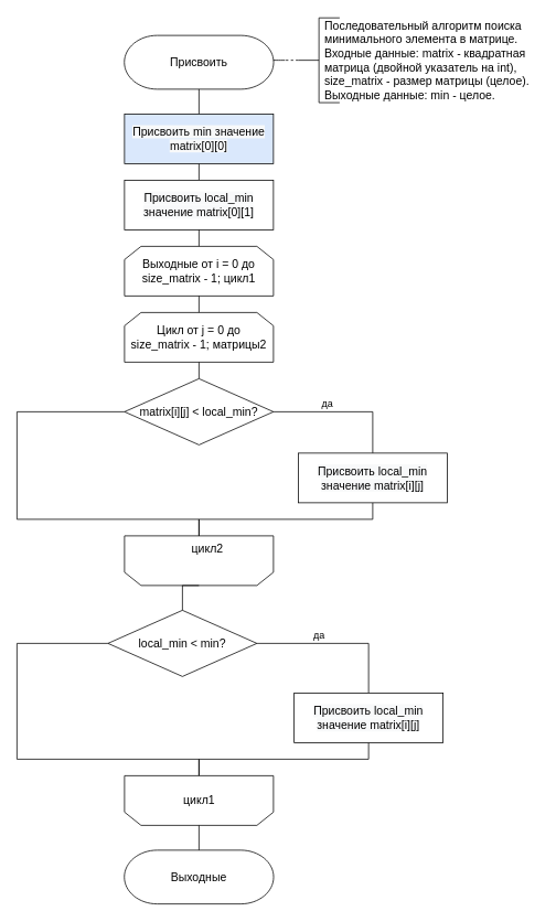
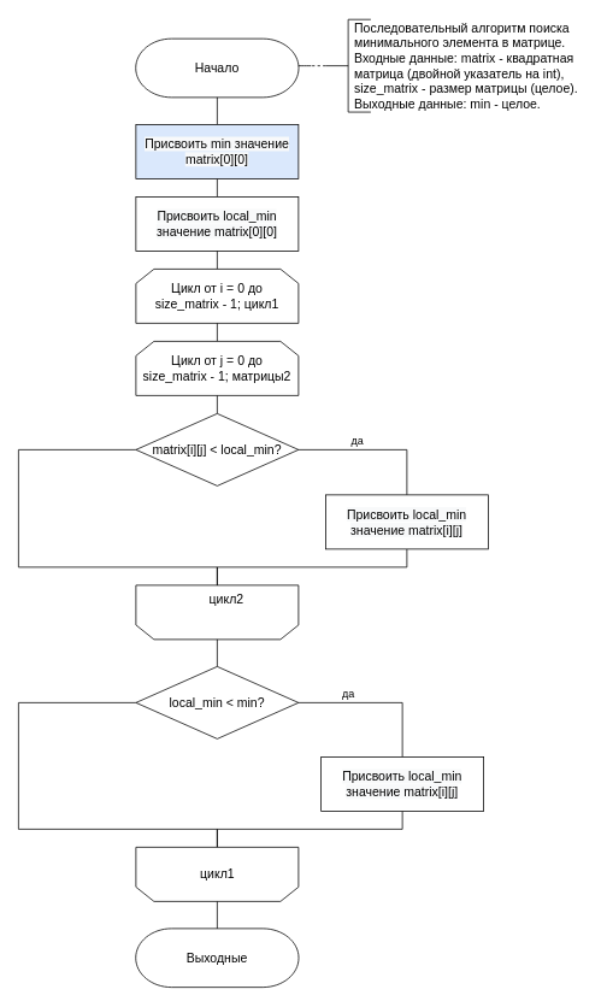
- <mxCell id="2" value="&lt;span style=&quot;font-size: 14px&quot;&gt;Присвоить&lt;/span&gt;" style="strokeWidth=1;html=1;shape=stencil(xVVNb4MwDP01HJmAaFV7nFh37GWTdnapC1FDgpysH/9+gYBaSukgl0kc8Hvwnu3YSsBSXUCFQRJJKDFg70GSfCGVXIJRZAPLFA5eRC48uXC1dCHoCjPjsCMQh61Ax2hD6oAnvjOtApcFEjc1y9ZB9Ga/qR+WZkpKK8KV1D3mhrdiwKX9Nzo7sejl1dlc2thFlXUo0SD10GtxGwcEyYe3UzzN6dPDqV9R5/uX0/d8p9jPae3TvfjeLJ7YwY1HYQ/slquJB+Zl16nPr86rmQO7ydWN2LHUImMLyNItZIec1I/cPUyygnq5B0RHl+qI1+zZ3Xw/q79TEFzeKCyW8xWAMvtC3eC3k06Xfk7nEM5ch6QM1G3o6QugHEOrE+4F5D1KnxCrG7g9+8fpLjwqvuvZNIl/LNnnjDOhND7ZBIsP5qxBR4aTpXtF+GRq91wIdzuNLcRAoEHdXdkAvw==);whiteSpace=wrap;" vertex="1" parent="1"><mxGeometry x="110" y="42" width="260" height="65" as="geometry" /></mxCell>
+ <mxCell id="2" value="&lt;span style=&quot;font-size: 14px&quot;&gt;Начало&lt;/span&gt;" style="strokeWidth=1;html=1;shape=stencil(xVVNb4MwDP01HJmAaFV7nFh37GWTdnapC1FDgpysH/9+gYBaSukgl0kc8Hvwnu3YSsBSXUCFQRJJKDFg70GSfCGVXIJRZAPLFA5eRC48uXC1dCHoCjPjsCMQh61Ax2hD6oAnvjOtApcFEjc1y9ZB9Ga/qR+WZkpKK8KV1D3mhrdiwKX9Nzo7sejl1dlc2thFlXUo0SD10GtxGwcEyYe3UzzN6dPDqV9R5/uX0/d8p9jPae3TvfjeLJ7YwY1HYQ/slquJB+Zl16nPr86rmQO7ydWN2LHUImMLyNItZIec1I/cPUyygnq5B0RHl+qI1+zZ3Xw/q79TEFzeKCyW8xWAMvtC3eC3k06Xfk7nEM5ch6QM1G3o6QugHEOrE+4F5D1KnxCrG7g9+8fpLjwqvuvZNIl/LNnnjDOhND7ZBIsP5qxBR4aTpXtF+GRq91wIdzuNLcRAoEHdXdkAvw==);whiteSpace=wrap;" vertex="1" parent="1"><mxGeometry x="110" y="42" width="260" height="65" as="geometry" /></mxCell>
- <mxCell id="5" value="&lt;span style=&quot;color: rgb(0 , 0 , 0) ; font-family: &amp;#34;helvetica&amp;#34; ; font-size: 14px ; font-style: normal ; font-weight: 400 ; letter-spacing: normal ; text-align: center ; text-indent: 0px ; text-transform: none ; word-spacing: 0px ; background-color: rgb(248 , 249 , 250) ; display: inline ; float: none&quot;&gt;Присвоить local_min значение matrix[0][1]&lt;/span&gt;" style="rounded=0;whiteSpace=wrap;html=1;" vertex="1" parent="1"><mxGeometry x="150" y="217" width="180" height="60" as="geometry" /></mxCell>
+ <mxCell id="5" value="&lt;span style=&quot;color: rgb(0 , 0 , 0) ; font-family: &amp;#34;helvetica&amp;#34; ; font-size: 14px ; font-style: normal ; font-weight: 400 ; letter-spacing: normal ; text-align: center ; text-indent: 0px ; text-transform: none ; word-spacing: 0px ; background-color: rgb(248 , 249 , 250) ; display: inline ; float: none&quot;&gt;Присвоить local_min значение matrix[0][0]&lt;/span&gt;" style="rounded=0;whiteSpace=wrap;html=1;" vertex="1" parent="1"><mxGeometry x="150" y="217" width="180" height="60" as="geometry" /></mxCell>
- <mxCell id="12" value="&lt;font style=&quot;font-size: 14px&quot;&gt;Выходные от i = 0 до &lt;br&gt;size_matrix - 1; цикл1&lt;/font&gt;" style="shape=loopLimit;whiteSpace=wrap;html=1;" vertex="1" parent="1"><mxGeometry x="150" y="297" width="180" height="60" as="geometry" /></mxCell>
+ <mxCell id="12" value="&lt;font style=&quot;font-size: 14px&quot;&gt;Цикл от i = 0 до &lt;br&gt;size_matrix - 1; цикл1&lt;/font&gt;" style="shape=loopLimit;whiteSpace=wrap;html=1;" vertex="1" parent="1"><mxGeometry x="150" y="297" width="180" height="60" as="geometry" /></mxCell>
- <mxCell id="26" value="&lt;font style=&quot;font-size: 14px&quot;&gt;local_min &amp;lt; min?&lt;/font&gt;" style="rhombus;whiteSpace=wrap;html=1;" vertex="1" parent="1"><mxGeometry x="130" y="737" width="180" height="80" as="geometry" /></mxCell>
+ <mxCell id="26" value="&lt;font style=&quot;font-size: 14px&quot;&gt;local_min &amp;lt; min?&lt;/font&gt;" style="rhombus;whiteSpace=wrap;html=1;" vertex="1" parent="1"><mxGeometry x="150" y="737" width="180" height="80" as="geometry" /></mxCell>
